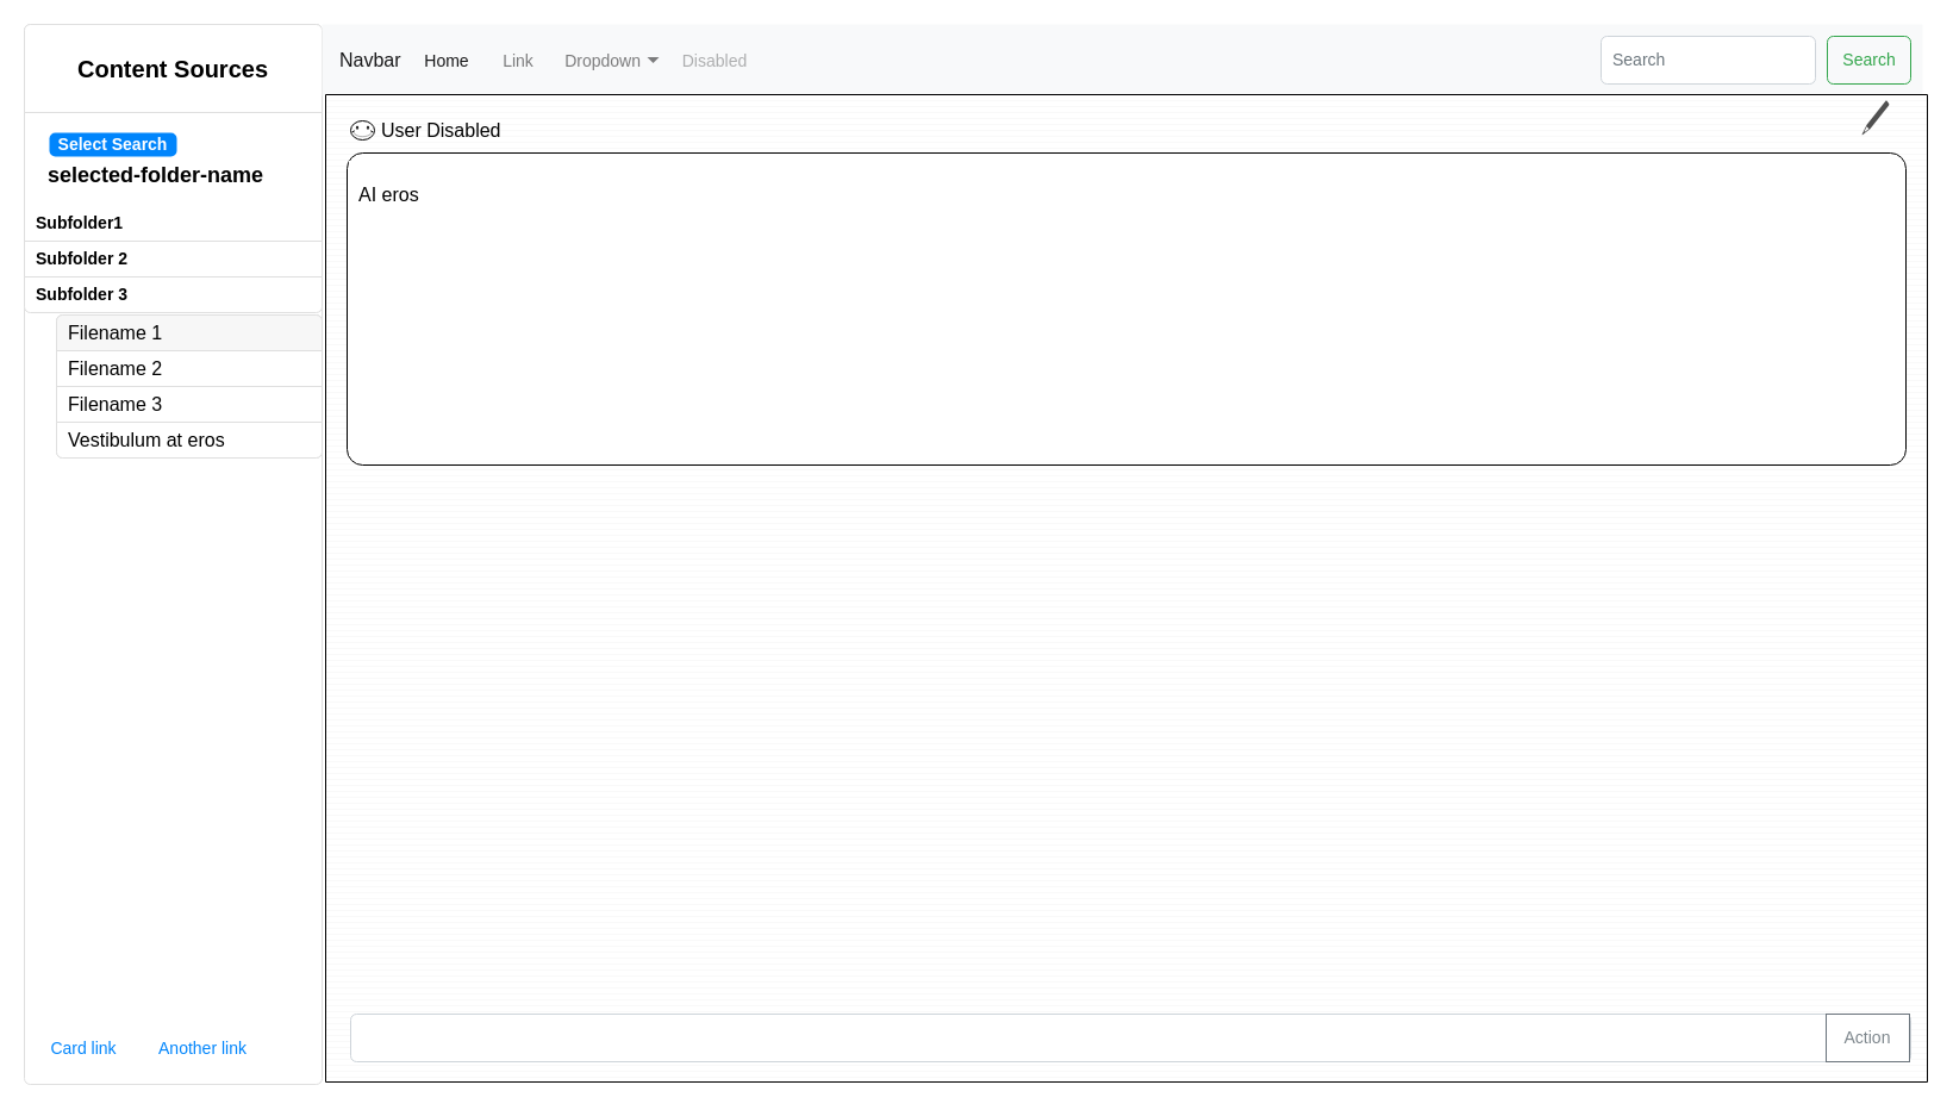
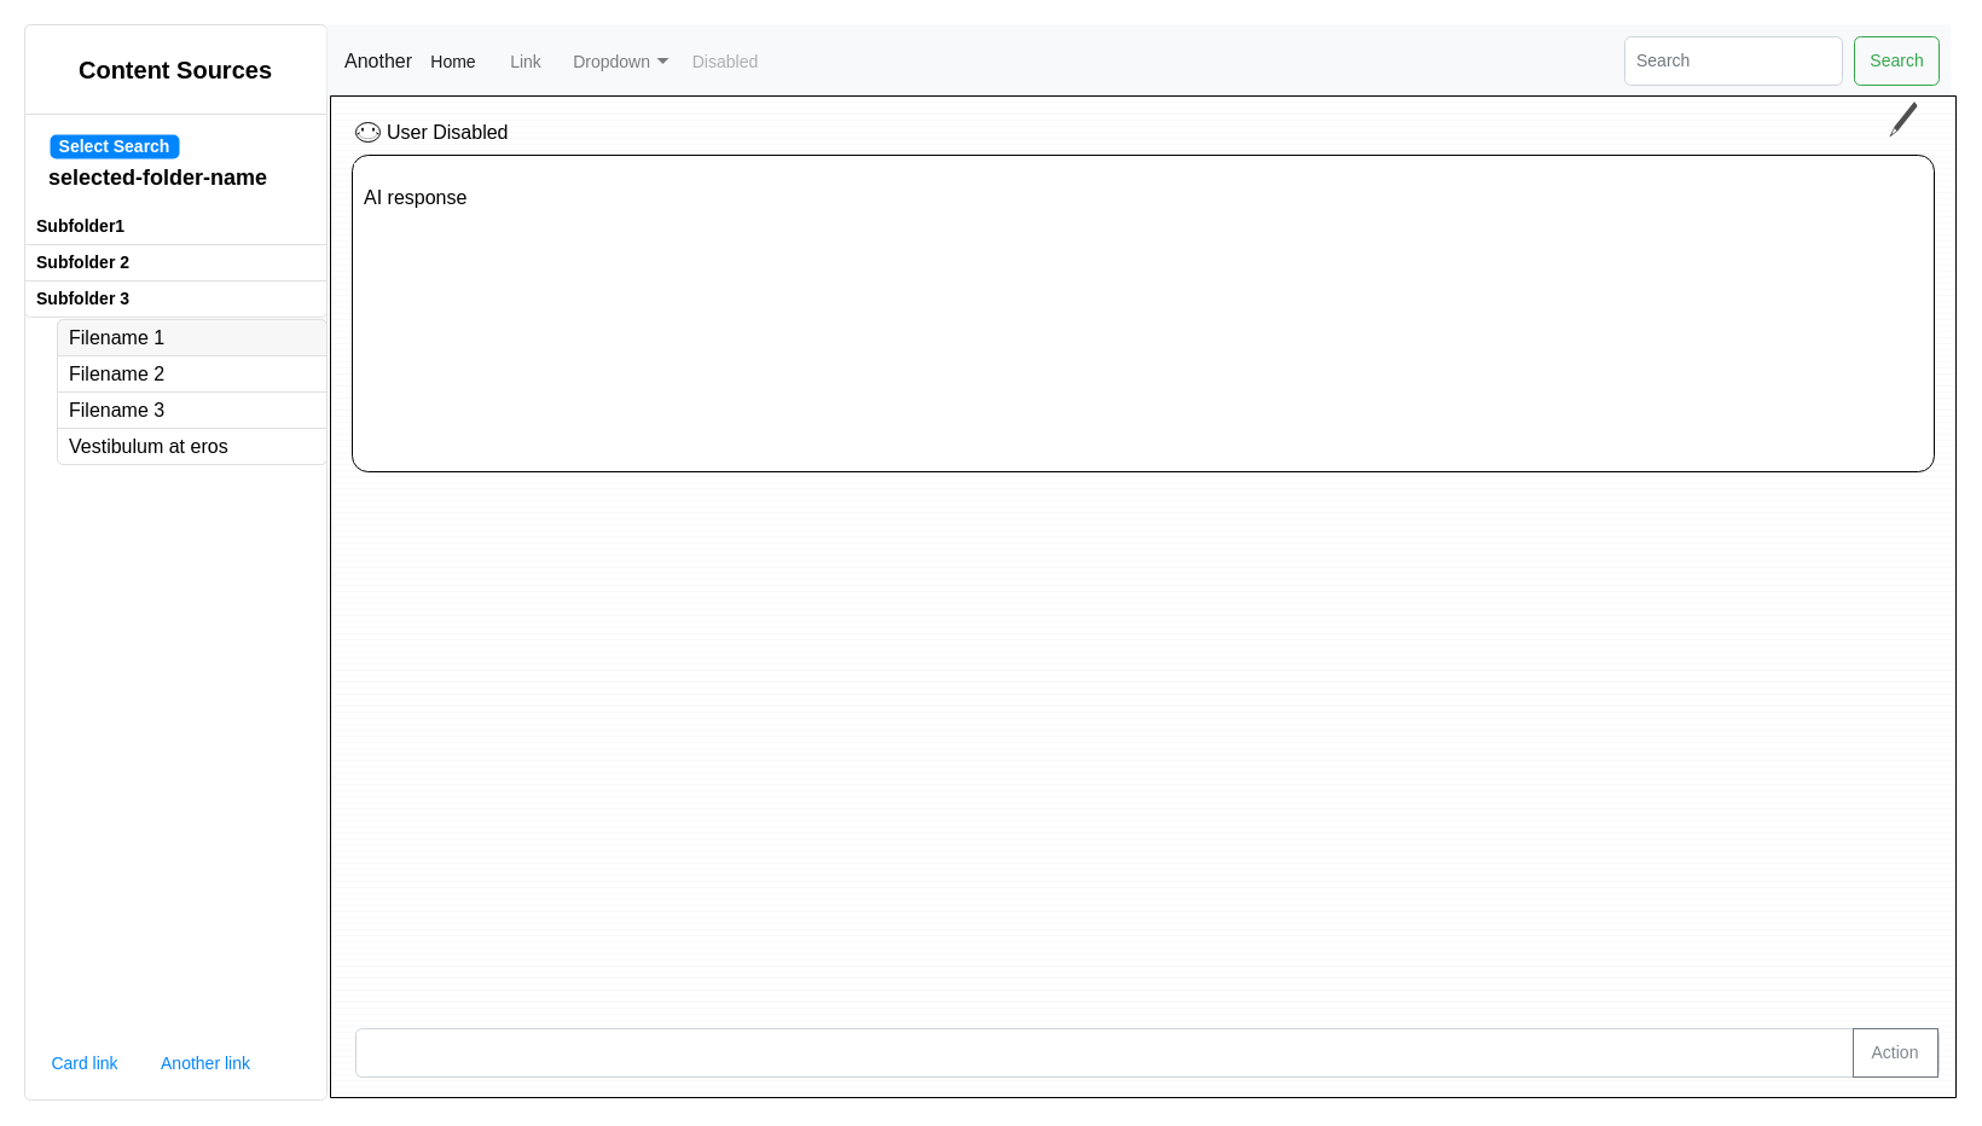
- <mxCell id="16" value="Navbar" style="html=1;shadow=0;dashed=0;fillColor=#F8F9FA;strokeColor=none;fontSize=16;fontColor=#181819;align=left;spacing=15;" parent="1" vertex="1"><mxGeometry x="270" y="20" width="1344" height="60" as="geometry" /></mxCell>
+ <mxCell id="16" value="Another" style="html=1;shadow=0;dashed=0;fillColor=#F8F9FA;strokeColor=none;fontSize=16;fontColor=#181819;align=left;spacing=15;" parent="1" vertex="1"><mxGeometry x="270" y="20" width="1344" height="60" as="geometry" /></mxCell>
- <mxCell id="27" value="&lt;br&gt;&amp;nbsp; AI eros" style="rounded=1;whiteSpace=wrap;html=1;labelBackgroundColor=#FFFFFF;labelBorderColor=none;fontColor=#000000;fillColor=#FFFFFF;fontSize=16;align=left;verticalAlign=top;arcSize=5;" parent="1" vertex="1"><mxGeometry x="291" y="128" width="1309" height="262" as="geometry" /></mxCell>
+ <mxCell id="27" value="&lt;br&gt;&amp;nbsp; AI response" style="rounded=1;whiteSpace=wrap;html=1;labelBackgroundColor=#FFFFFF;labelBorderColor=none;fontColor=#000000;fillColor=#FFFFFF;fontSize=16;align=left;verticalAlign=top;arcSize=5;" parent="1" vertex="1"><mxGeometry x="291" y="128" width="1309" height="262" as="geometry" /></mxCell>
